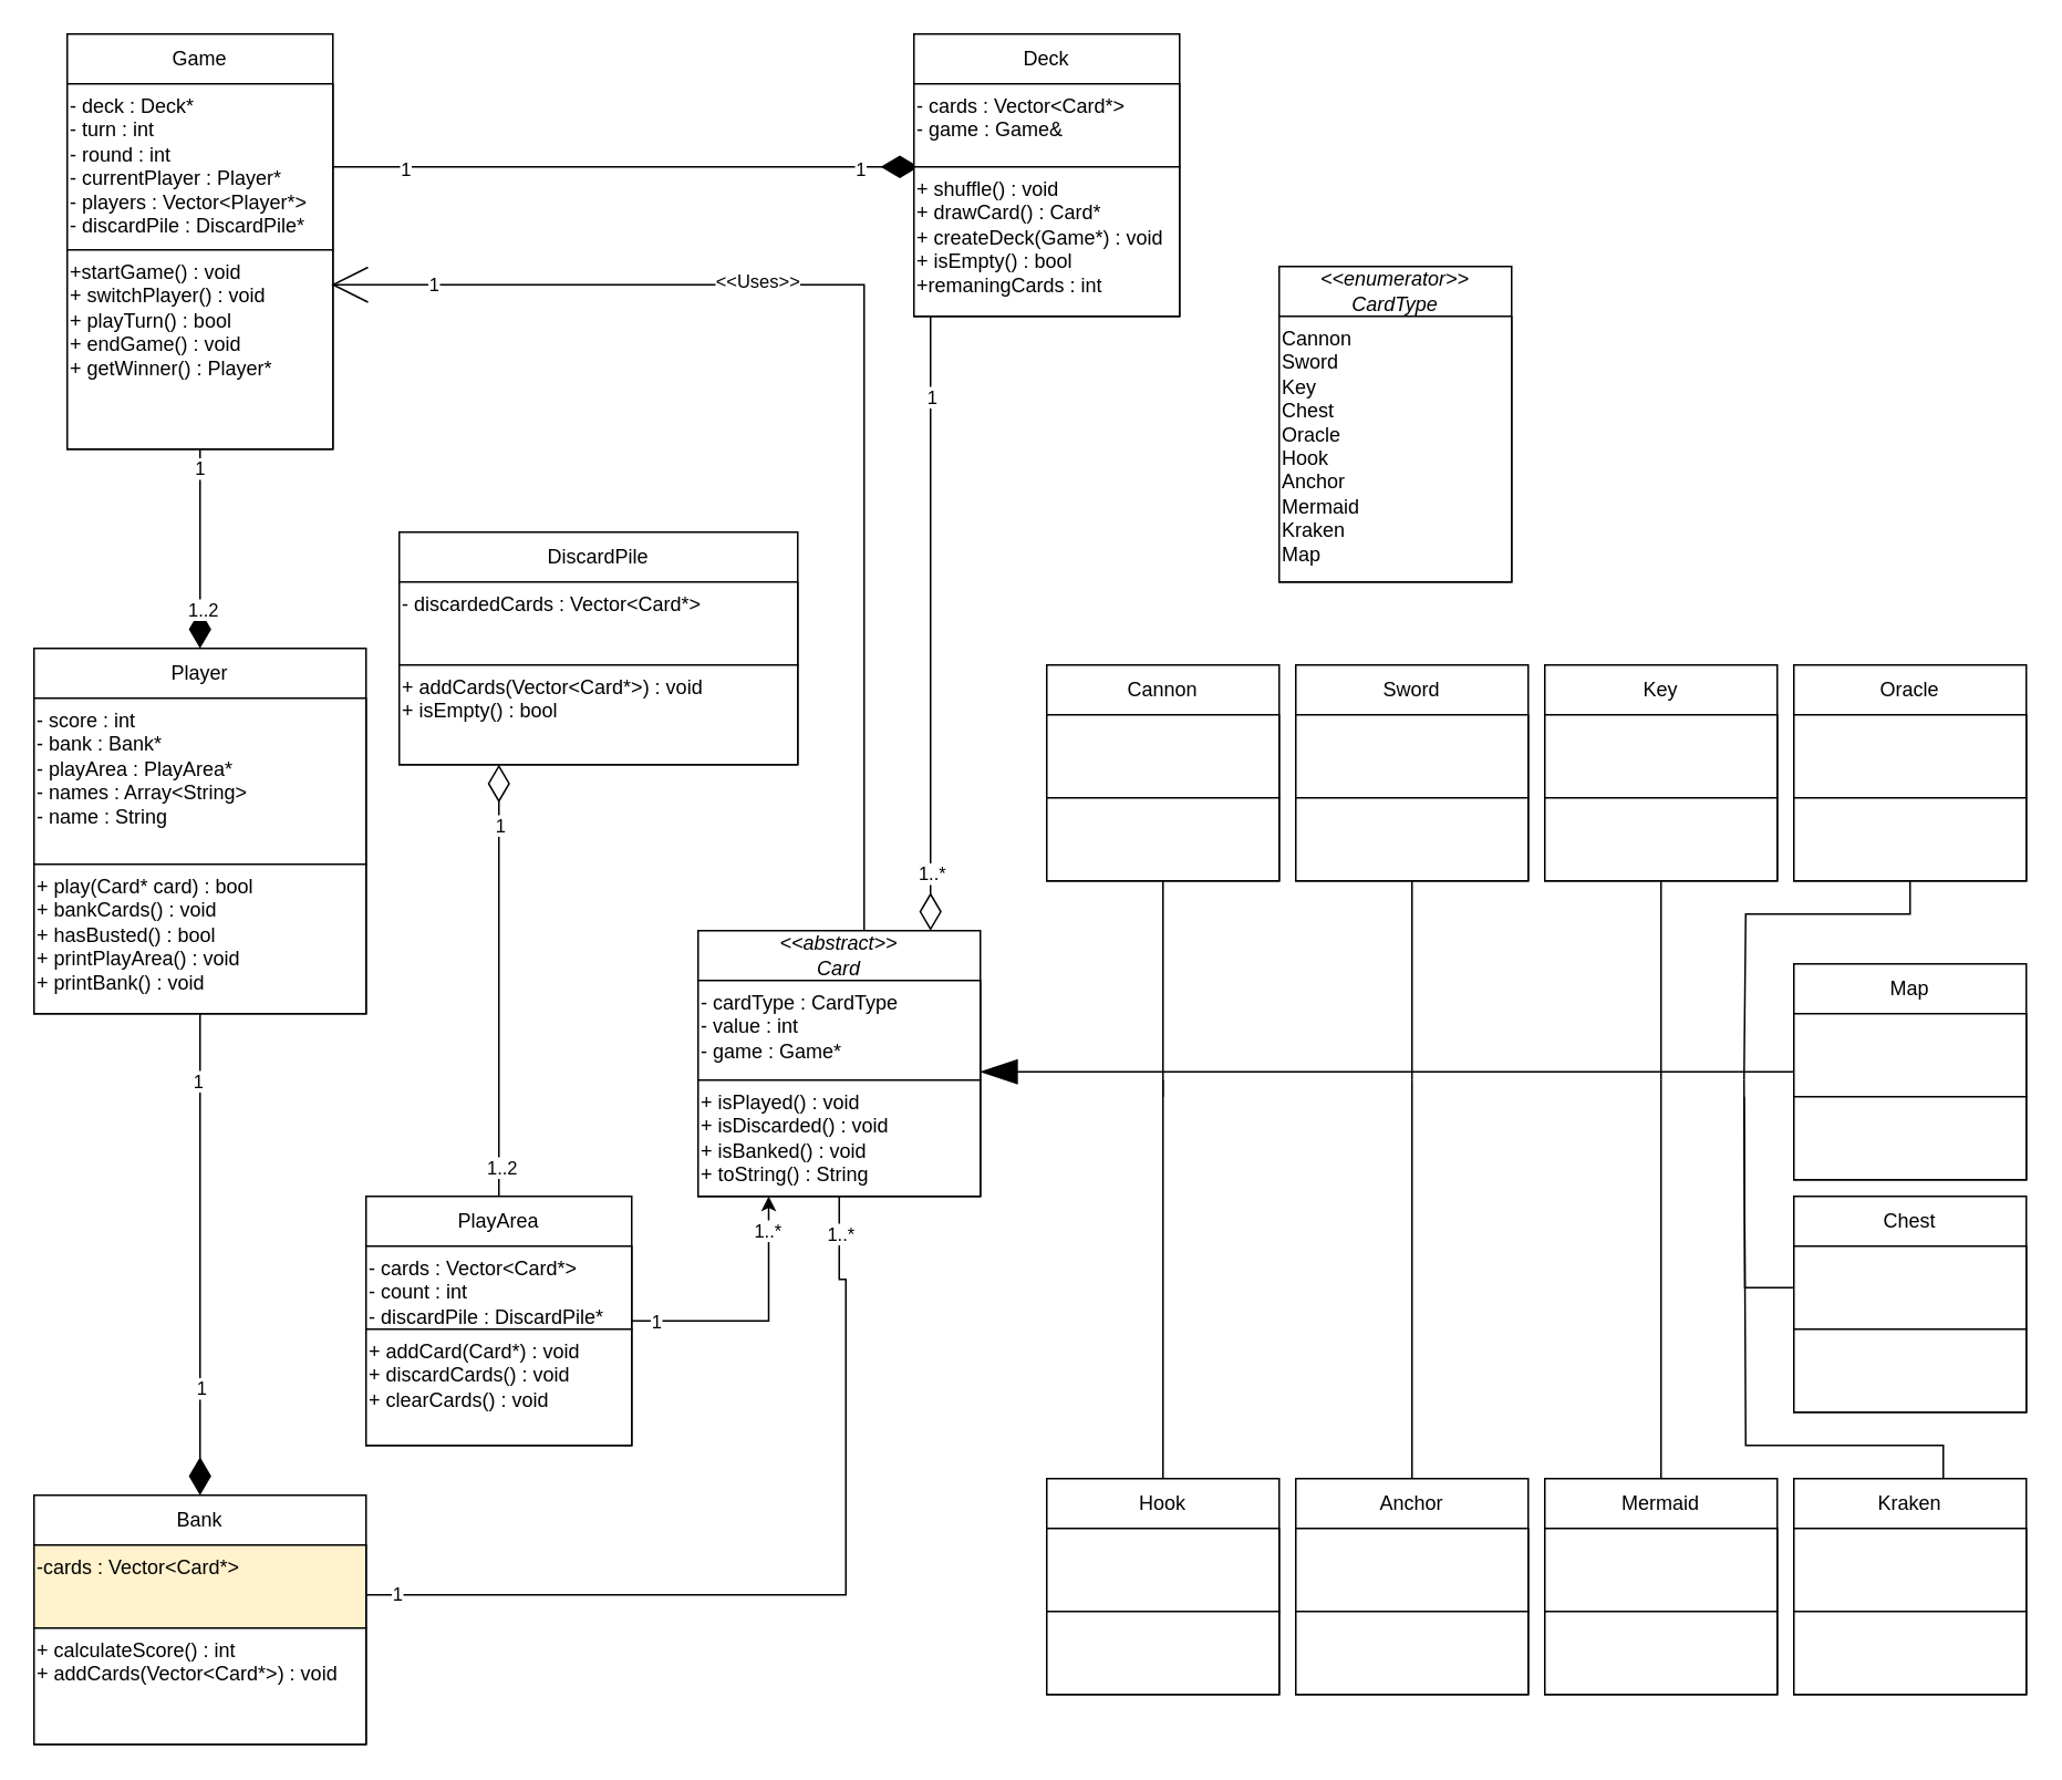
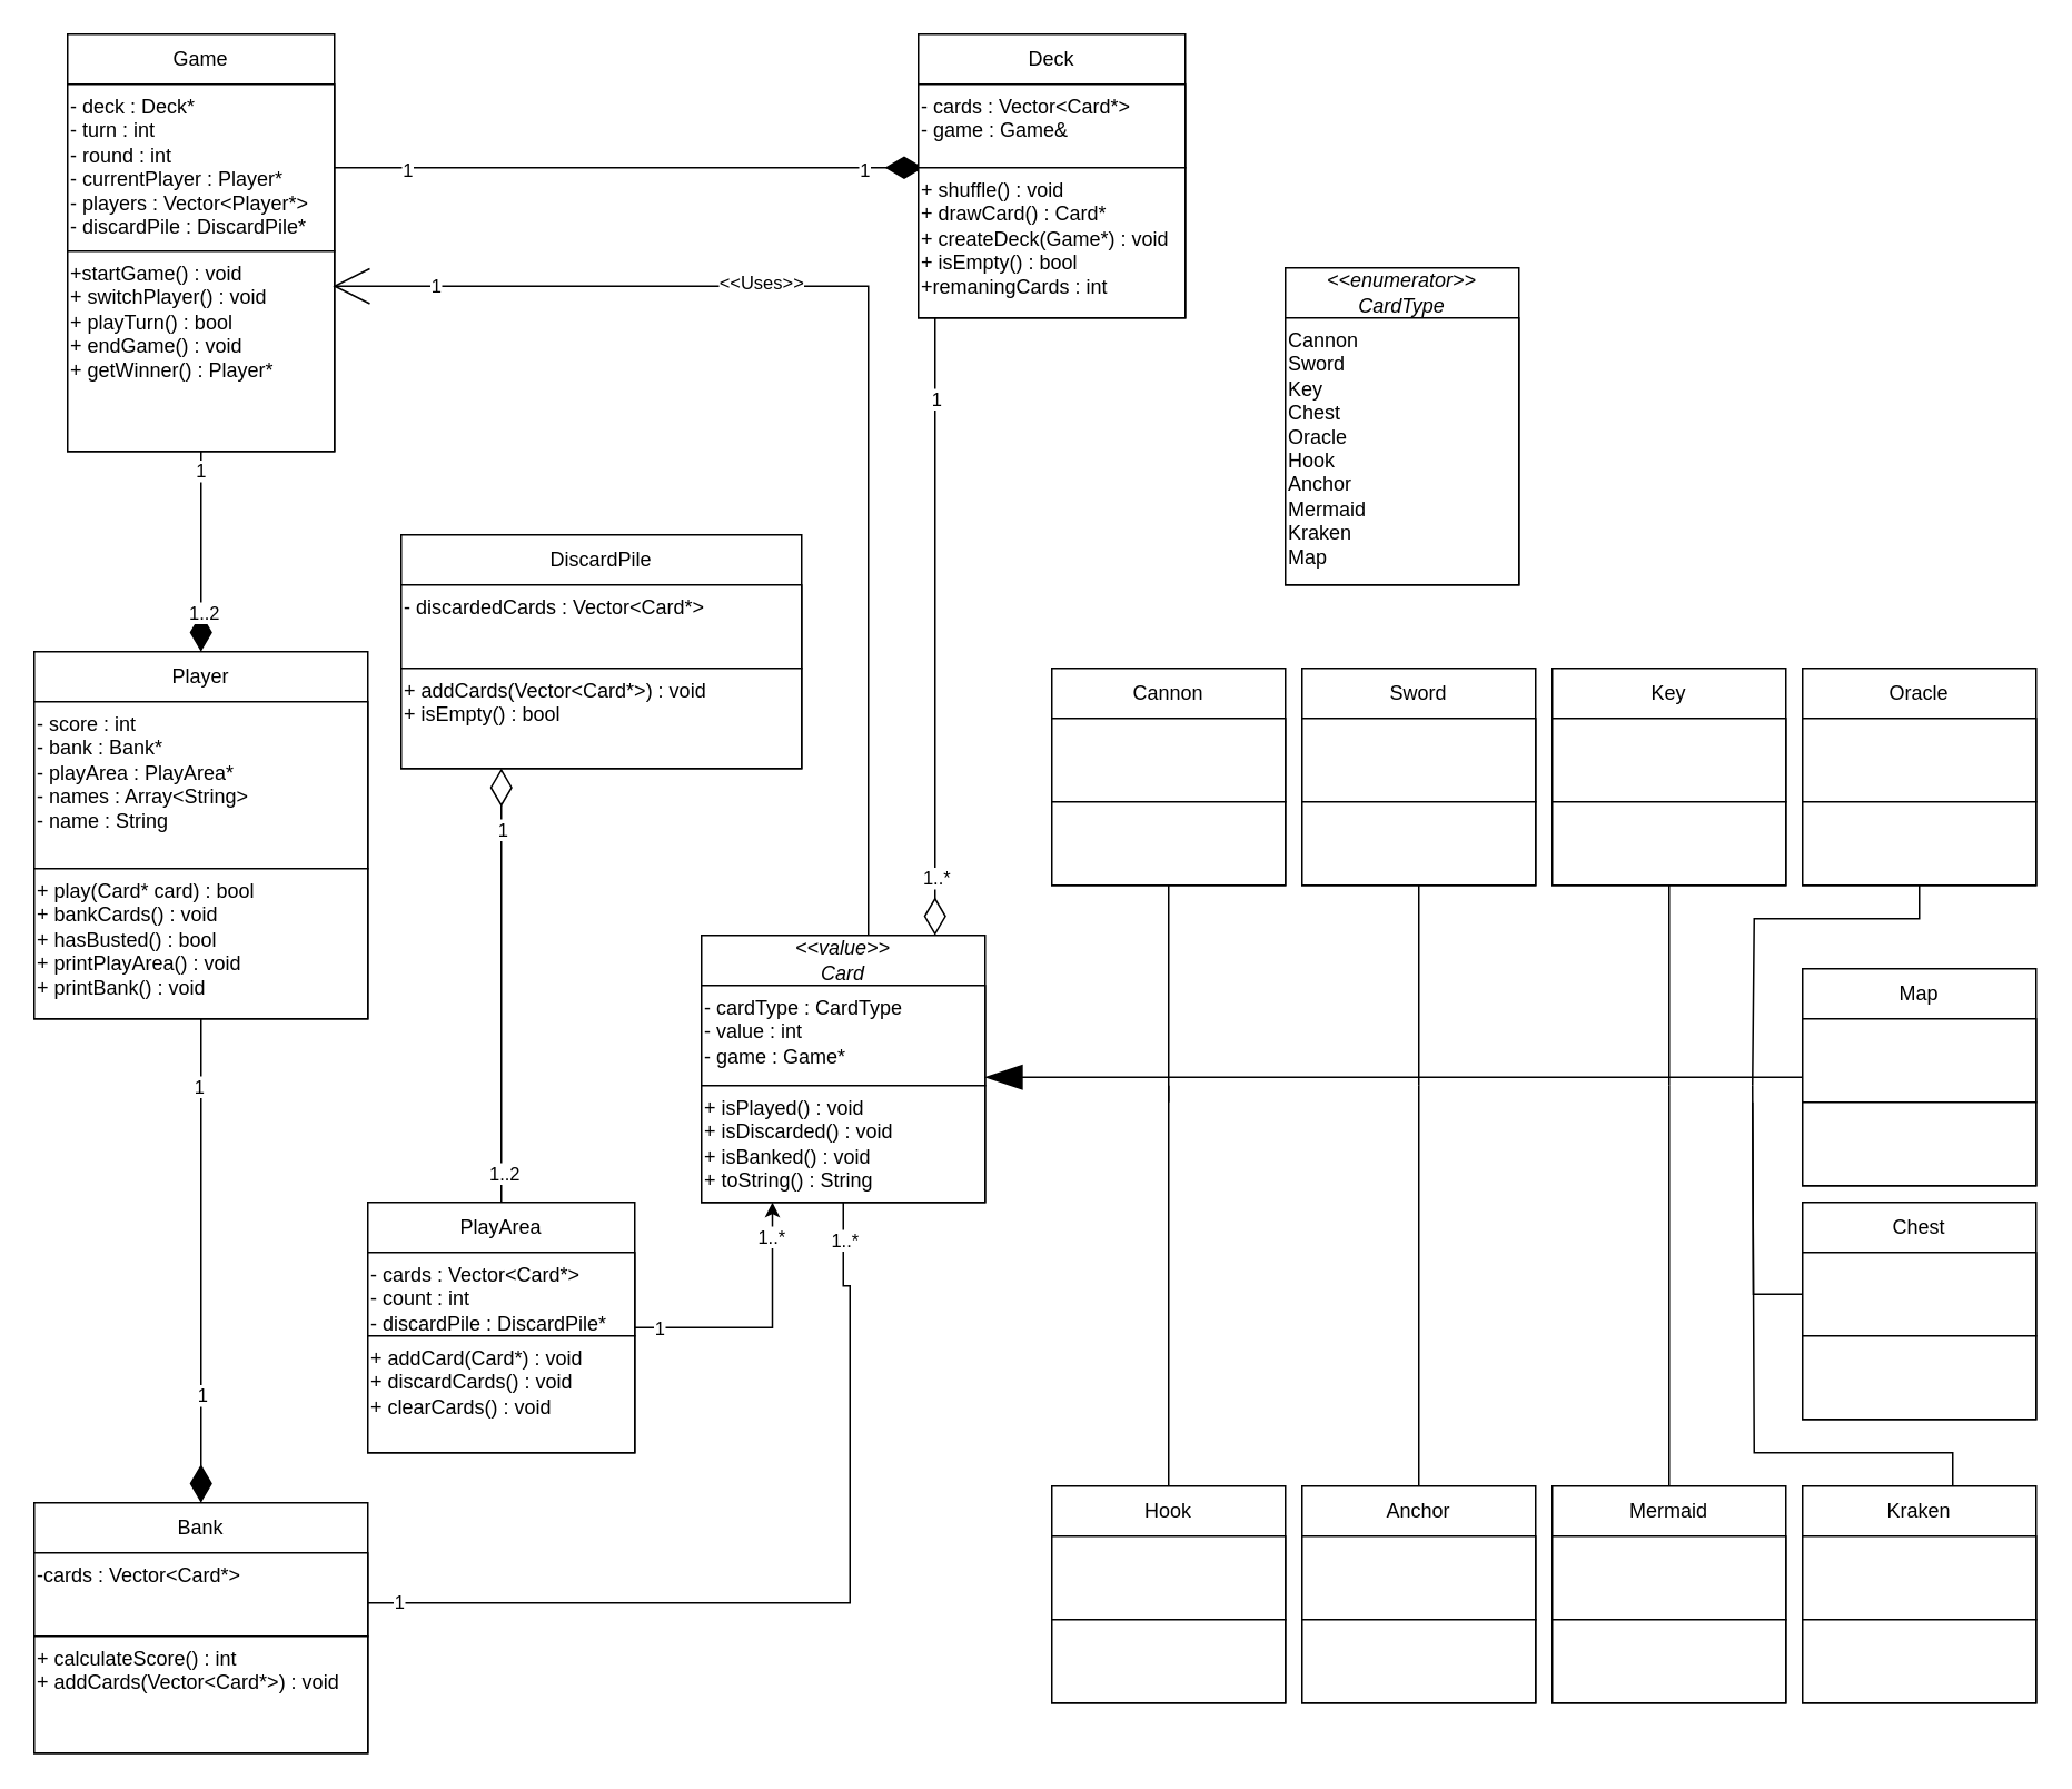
- <mxCell id="17" value="&lt;i&gt;&amp;lt;&amp;lt;abstract&amp;gt;&amp;gt;&lt;/i&gt;&lt;div&gt;&lt;i&gt;Card&lt;/i&gt;&lt;/div&gt;" style="swimlane;fontStyle=0;childLayout=stackLayout;horizontal=1;startSize=30;horizontalStack=0;resizeParent=1;resizeParentMax=0;resizeLast=0;collapsible=1;marginBottom=0;whiteSpace=wrap;html=1;" parent="1" vertex="1"><mxGeometry x="420" y="560" width="170" height="160" as="geometry" /></mxCell>
+ <mxCell id="17" value="&lt;i&gt;&amp;lt;&amp;lt;value&amp;gt;&amp;gt;&lt;/i&gt;&lt;div&gt;&lt;i&gt;Card&lt;/i&gt;&lt;/div&gt;" style="swimlane;fontStyle=0;childLayout=stackLayout;horizontal=1;startSize=30;horizontalStack=0;resizeParent=1;resizeParentMax=0;resizeLast=0;collapsible=1;marginBottom=0;whiteSpace=wrap;html=1;" parent="1" vertex="1"><mxGeometry x="420" y="560" width="170" height="160" as="geometry" /></mxCell>
- <mxCell id="24" value="-cards : Vector&amp;lt;Card*&amp;gt;" style="html=1;whiteSpace=wrap;verticalAlign=top;align=left;fillColor=#fff2cc;" parent="23" vertex="1"><mxGeometry y="30" width="200" height="50" as="geometry" /></mxCell>
+ <mxCell id="24" value="-cards : Vector&amp;lt;Card*&amp;gt;" style="html=1;whiteSpace=wrap;verticalAlign=top;align=left;" parent="23" vertex="1"><mxGeometry y="30" width="200" height="50" as="geometry" /></mxCell>
